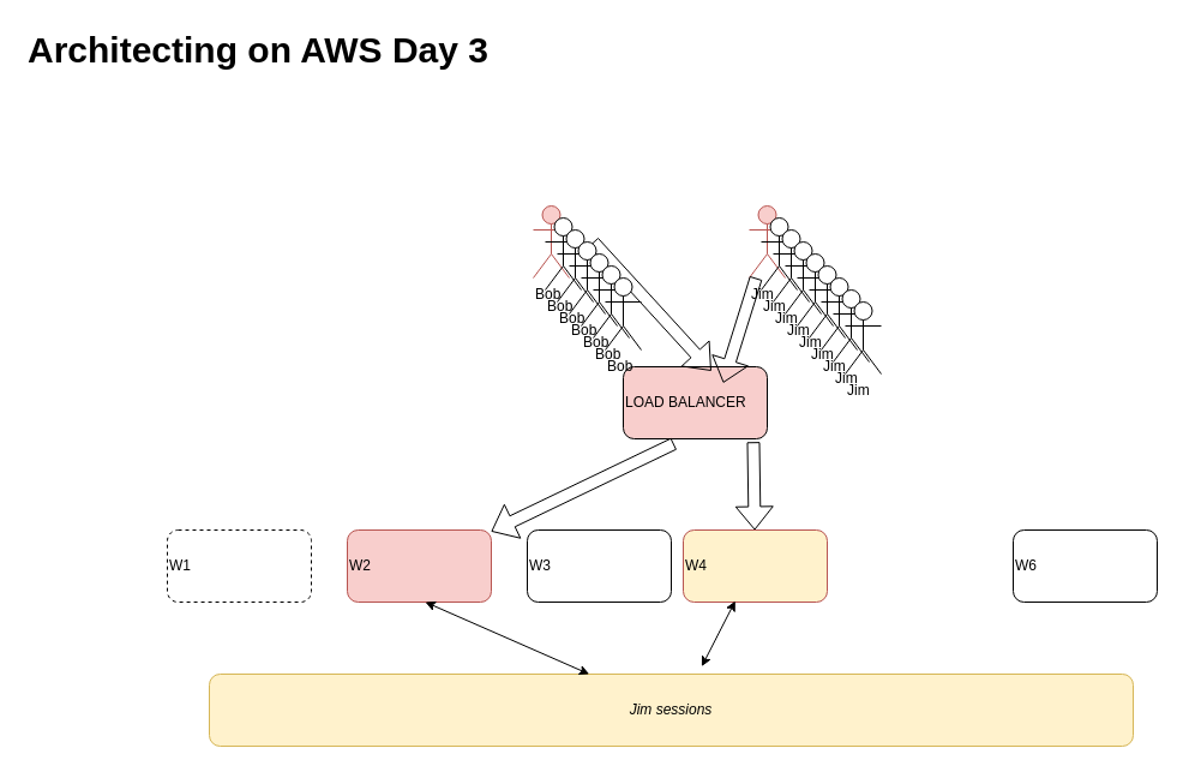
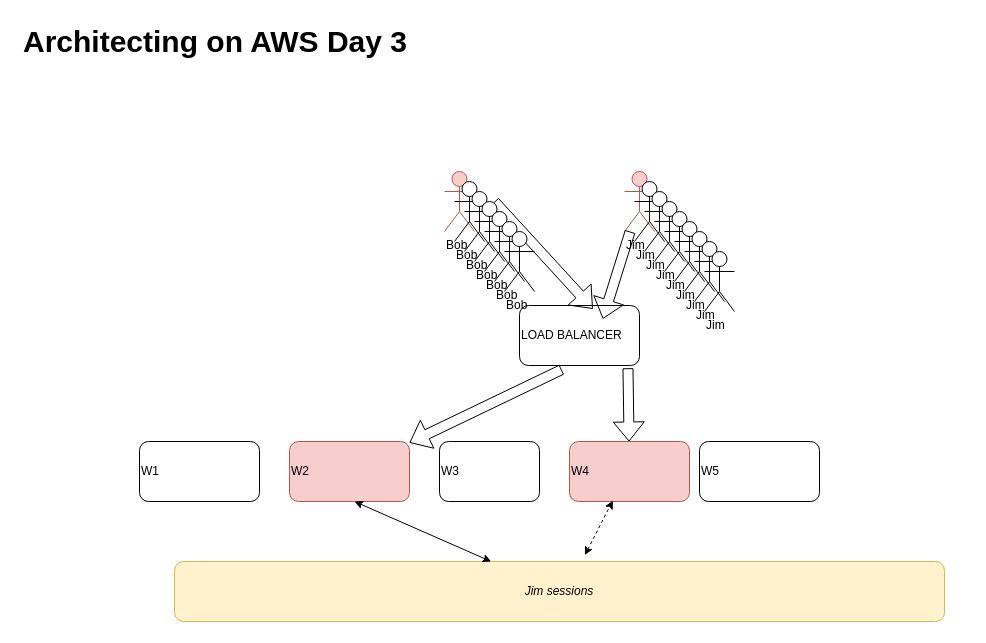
- <mxCell id="3" value="LOAD BALANCER" style="rounded=1;whiteSpace=wrap;html=1;align=left;fillColor=#f8cecc;" vertex="1" parent="1"><mxGeometry x="519" y="305" width="120" height="60" as="geometry" /></mxCell>
+ <mxCell id="3" value="LOAD BALANCER" style="rounded=1;whiteSpace=wrap;html=1;align=left;" vertex="1" parent="1"><mxGeometry x="519" y="305" width="120" height="60" as="geometry" /></mxCell>
- <mxCell id="5" value="W1" style="rounded=1;whiteSpace=wrap;html=1;align=left;dashed=1;" vertex="1" parent="1"><mxGeometry x="139" y="441" width="120" height="60" as="geometry" /></mxCell>
+ <mxCell id="5" value="W1" style="rounded=1;whiteSpace=wrap;html=1;align=left;" vertex="1" parent="1"><mxGeometry x="139" y="441" width="120" height="60" as="geometry" /></mxCell>
- <mxCell id="7" value="W3" style="rounded=1;whiteSpace=wrap;html=1;align=left;" vertex="1" parent="1"><mxGeometry x="439" y="441" width="120" height="60" as="geometry" /></mxCell>
+ <mxCell id="7" value="W3" style="rounded=1;whiteSpace=wrap;html=1;align=left;" vertex="1" parent="1"><mxGeometry x="439" y="441" width="100" height="60" as="geometry" /></mxCell>
- <mxCell id="4" value="W4" style="rounded=1;whiteSpace=wrap;html=1;align=left;fillColor=#fff2cc;strokeColor=#b85450;" vertex="1" parent="1"><mxGeometry x="569" y="441" width="120" height="60" as="geometry" /></mxCell>
+ <mxCell id="4" value="W4" style="rounded=1;whiteSpace=wrap;html=1;align=left;fillColor=#f8cecc;strokeColor=#b85450;" vertex="1" parent="1"><mxGeometry x="569" y="441" width="120" height="60" as="geometry" /></mxCell>
+ <mxCell id="28" value="W5" style="rounded=1;whiteSpace=wrap;html=1;align=left;" vertex="1" parent="1"><mxGeometry x="699" y="441" width="120" height="60" as="geometry" /></mxCell>
- <mxCell id="29" value="W6" style="rounded=1;whiteSpace=wrap;html=1;align=left;" vertex="1" parent="1"><mxGeometry x="844" y="441" width="120" height="60" as="geometry" /></mxCell>
- <mxCell id="32" value="" style="endArrow=classic;startArrow=classic;html=1;entryX=0.361;entryY=0.985;entryDx=0;entryDy=0;entryPerimeter=0;exitX=0.533;exitY=-0.107;exitDx=0;exitDy=0;exitPerimeter=0;" edge="1" parent="1" source="30" target="4"><mxGeometry width="50" height="50" relative="1" as="geometry"><mxPoint x="500.667" y="571" as="sourcePoint" /><mxPoint x="364" y="511" as="targetPoint" /></mxGeometry></mxCell>
+ <mxCell id="32" value="" style="endArrow=classic;startArrow=classic;html=1;entryX=0.361;entryY=0.985;entryDx=0;entryDy=0;entryPerimeter=0;exitX=0.533;exitY=-0.107;exitDx=0;exitDy=0;exitPerimeter=0;dashed=1;" edge="1" parent="1" source="30" target="4"><mxGeometry width="50" height="50" relative="1" as="geometry"><mxPoint x="500.667" y="571" as="sourcePoint" /><mxPoint x="364" y="511" as="targetPoint" /></mxGeometry></mxCell>
